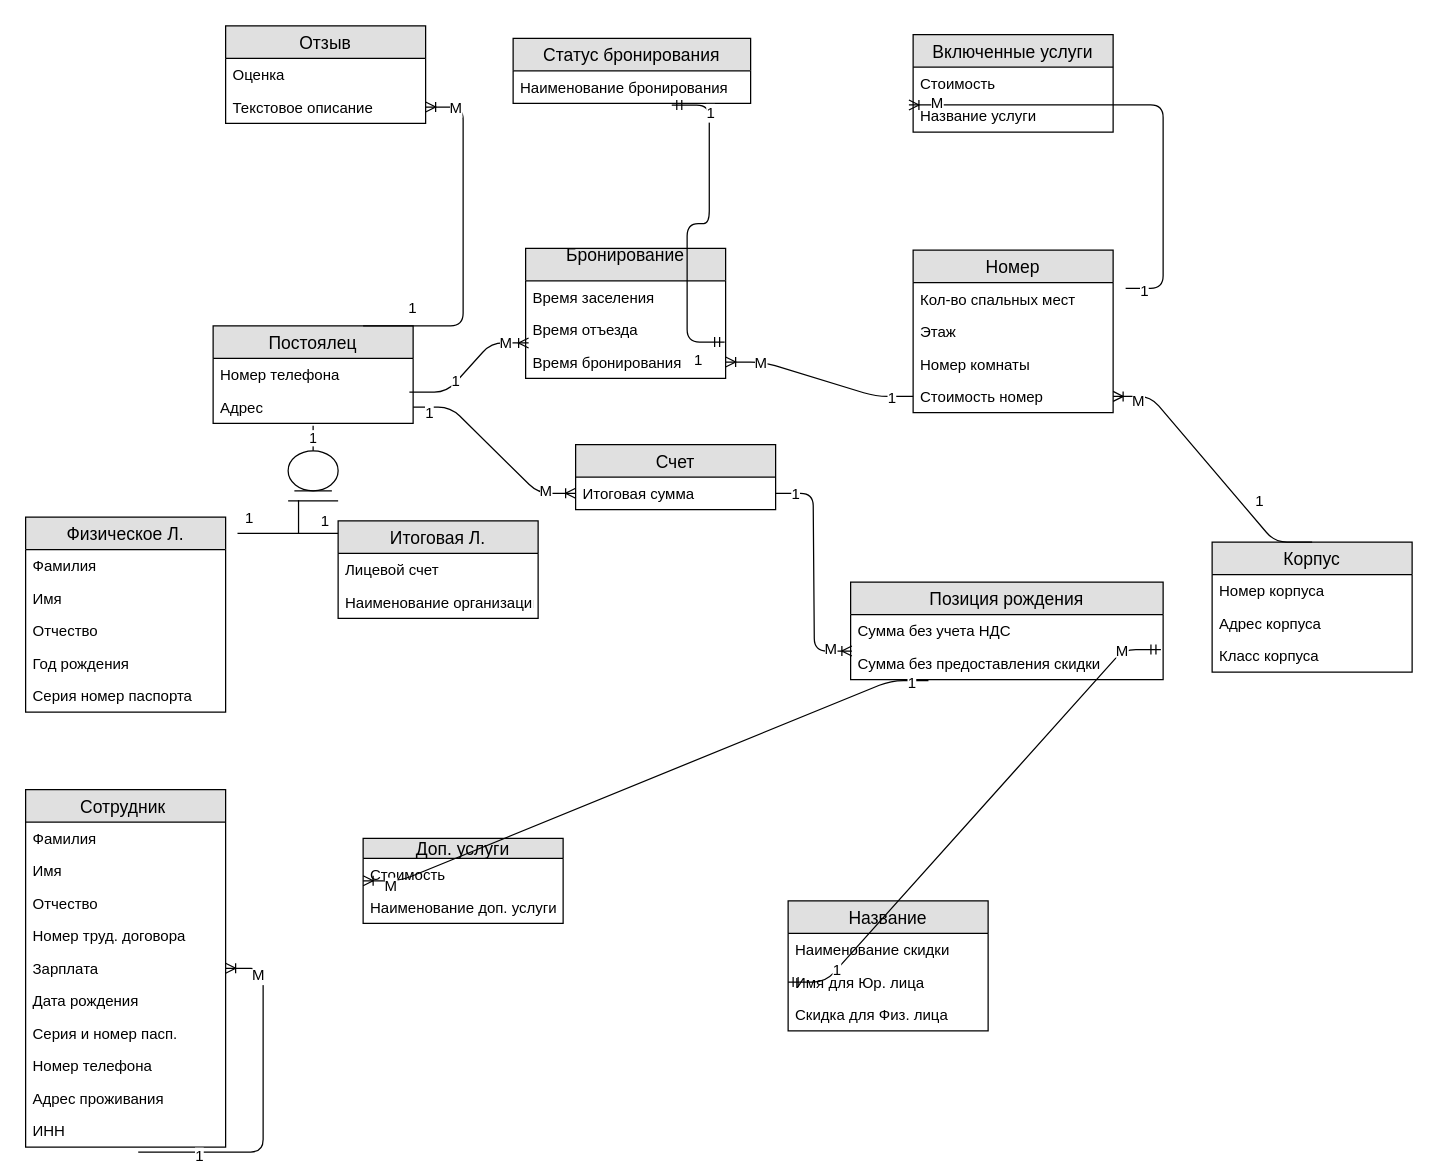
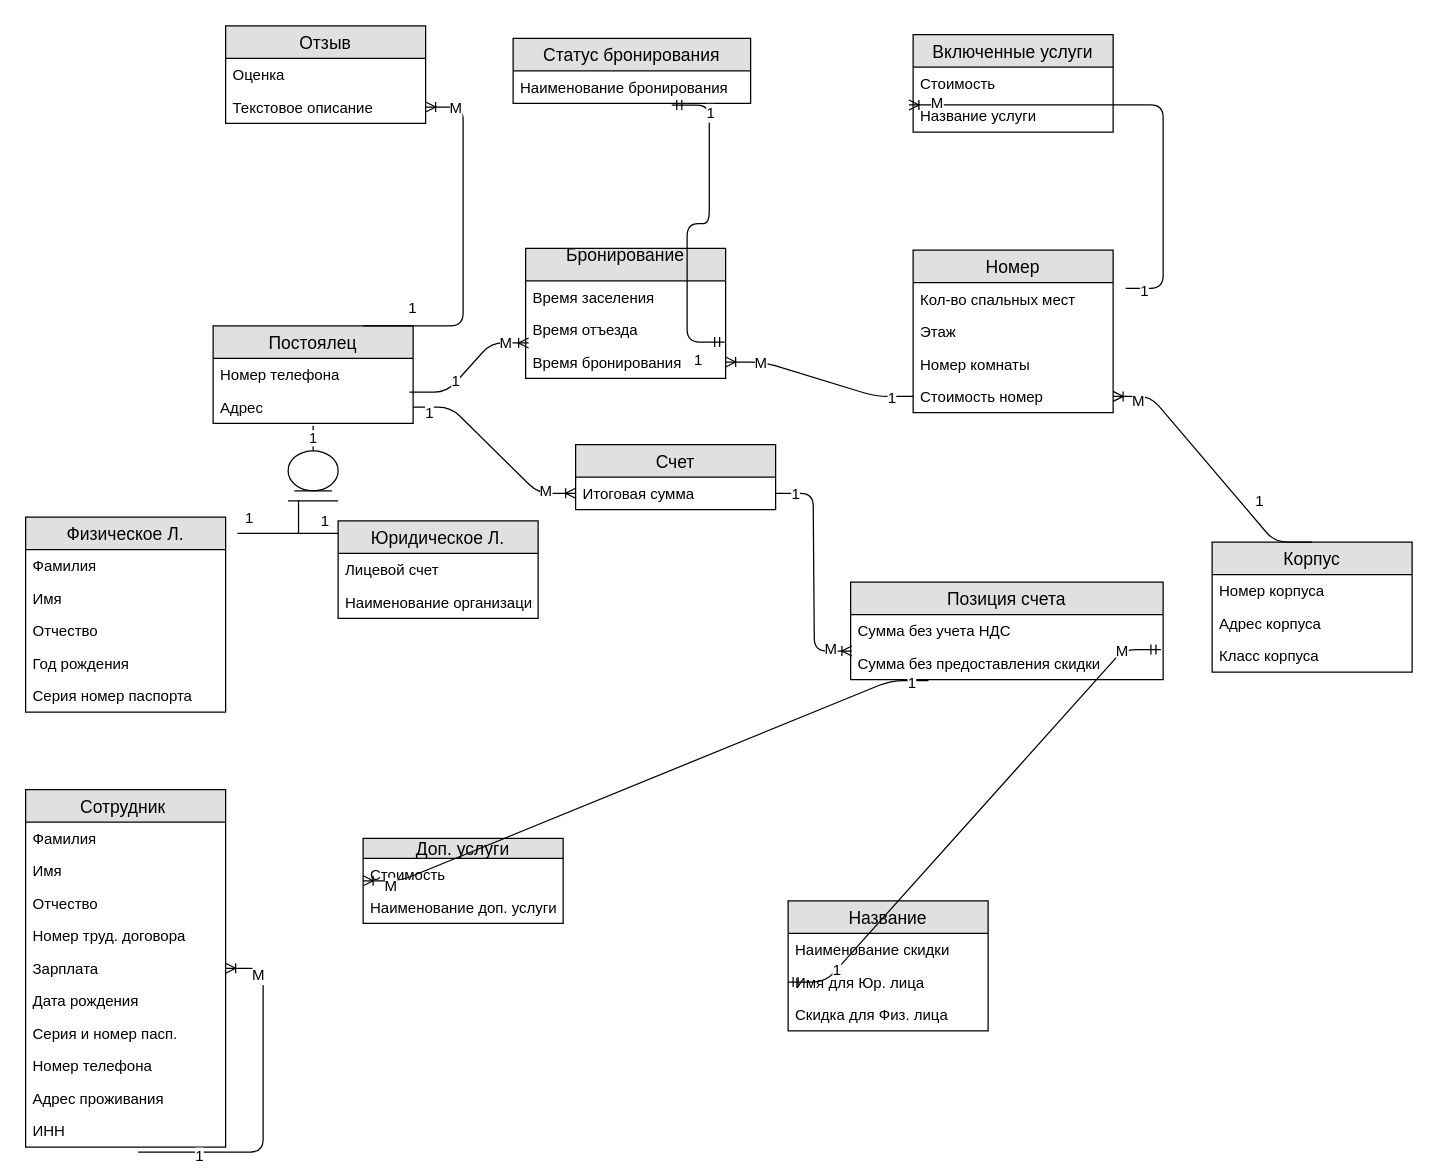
- <mxCell id="37" value="Итоговая Л." style="swimlane;fontStyle=0;childLayout=stackLayout;horizontal=1;startSize=26;fillColor=#e0e0e0;horizontalStack=0;resizeParent=1;resizeParentMax=0;resizeLast=0;collapsible=1;marginBottom=0;swimlaneFillColor=#ffffff;align=center;fontSize=14;" parent="1" vertex="1"><mxGeometry x="270" y="416" width="160" height="78" as="geometry" /></mxCell>
+ <mxCell id="37" value="Юридическое Л." style="swimlane;fontStyle=0;childLayout=stackLayout;horizontal=1;startSize=26;fillColor=#e0e0e0;horizontalStack=0;resizeParent=1;resizeParentMax=0;resizeLast=0;collapsible=1;marginBottom=0;swimlaneFillColor=#ffffff;align=center;fontSize=14;" parent="1" vertex="1"><mxGeometry x="270" y="416" width="160" height="78" as="geometry" /></mxCell>
- <mxCell id="23" value="Позиция рождения" style="swimlane;fontStyle=0;childLayout=stackLayout;horizontal=1;startSize=26;fillColor=#e0e0e0;horizontalStack=0;resizeParent=1;resizeParentMax=0;resizeLast=0;collapsible=1;marginBottom=0;swimlaneFillColor=#ffffff;align=center;fontSize=14;" parent="1" vertex="1"><mxGeometry x="680" y="465" width="250" height="78" as="geometry" /></mxCell>
+ <mxCell id="23" value="Позиция счета" style="swimlane;fontStyle=0;childLayout=stackLayout;horizontal=1;startSize=26;fillColor=#e0e0e0;horizontalStack=0;resizeParent=1;resizeParentMax=0;resizeLast=0;collapsible=1;marginBottom=0;swimlaneFillColor=#ffffff;align=center;fontSize=14;" parent="1" vertex="1"><mxGeometry x="680" y="465" width="250" height="78" as="geometry" /></mxCell>
